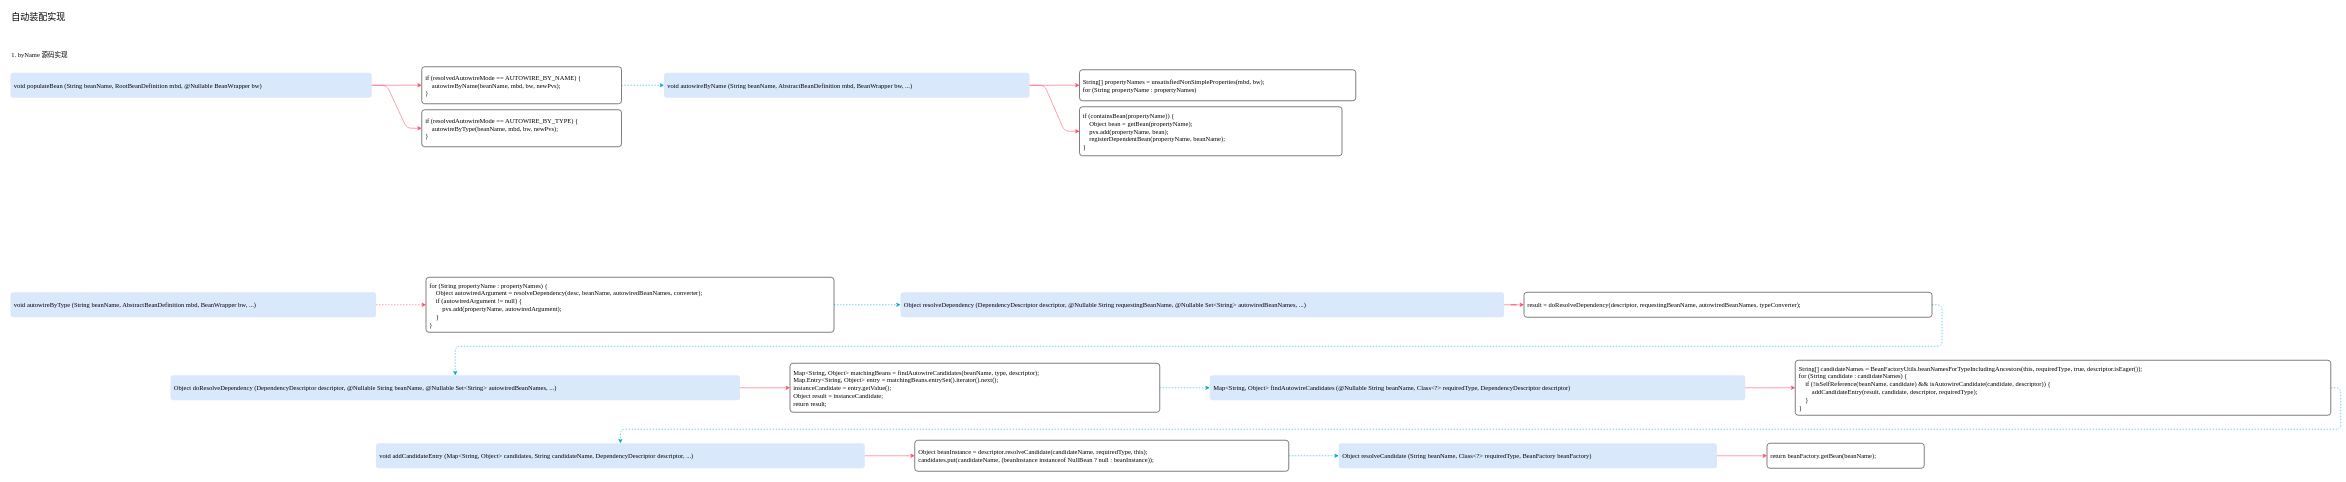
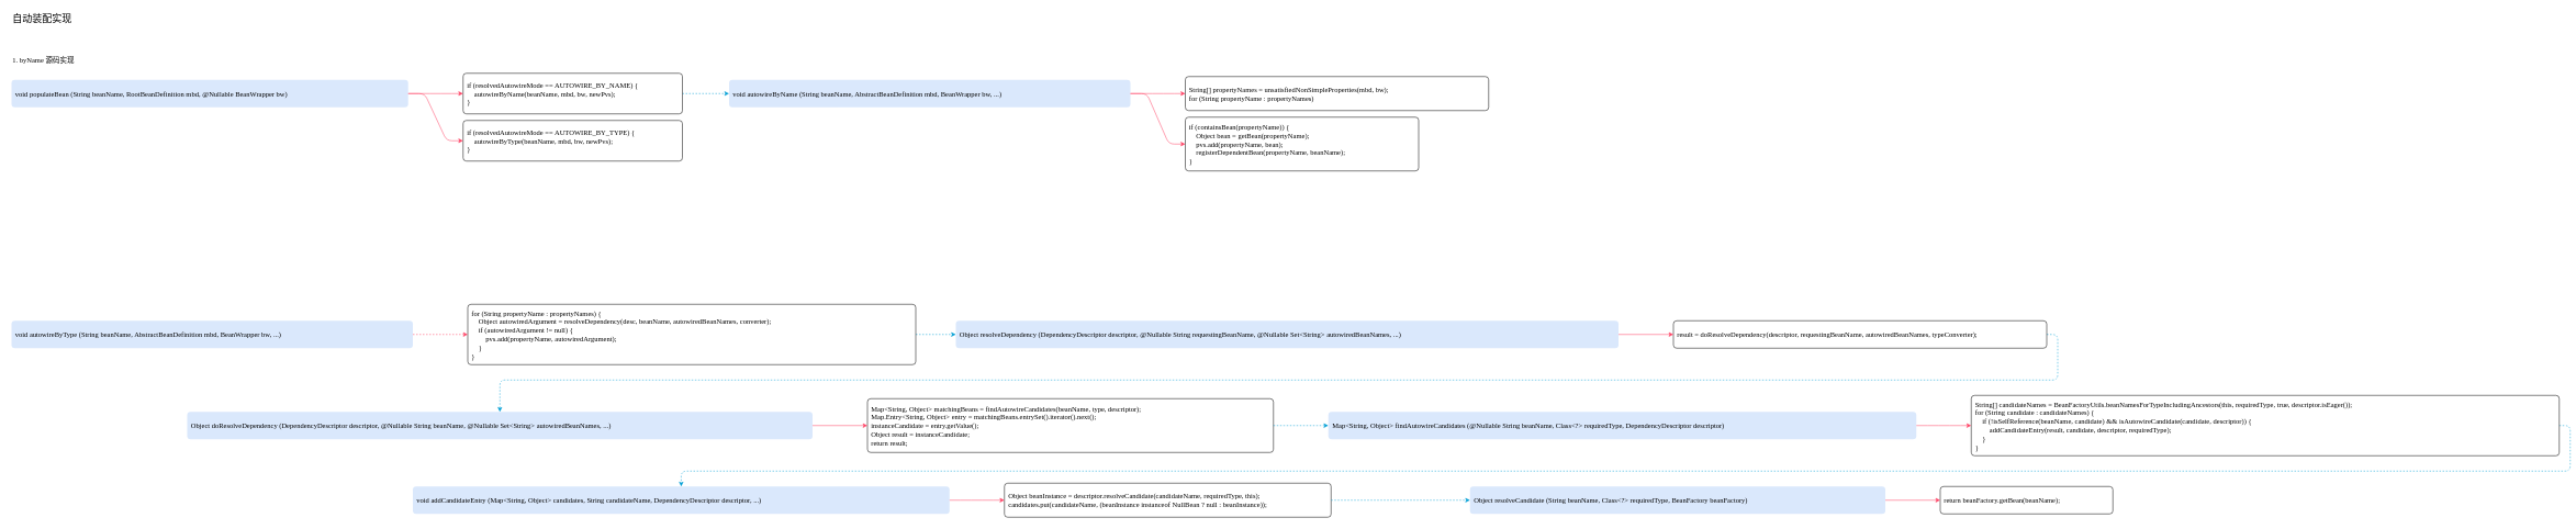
- <mxCell id="13" value="if (containsBean(propertyName)) {&lt;br/&gt;&amp;nbsp;&amp;nbsp;&amp;nbsp;&amp;nbsp;Object bean = getBean(propertyName);&lt;br/&gt;&amp;nbsp;&amp;nbsp;&amp;nbsp;&amp;nbsp;pvs.add(propertyName, bean);&lt;br/&gt;&amp;nbsp;&amp;nbsp;&amp;nbsp;&amp;nbsp;registerDependentBean(propertyName, beanName);&lt;br/&gt;}" style="rounded=1;whiteSpace=wrap;html=1;fontFamily=source code pro;fontSize=13;align=left;spacingLeft=5;arcSize=12;absoluteArcSize=1;" vertex="1" parent="1"><mxGeometry x="2158" y="213" width="525" height="98" as="geometry" /></mxCell>
+ <mxCell id="13" value="if (containsBean(propertyName)) {&lt;br/&gt;&amp;nbsp;&amp;nbsp;&amp;nbsp;&amp;nbsp;Object bean = getBean(propertyName);&lt;br/&gt;&amp;nbsp;&amp;nbsp;&amp;nbsp;&amp;nbsp;pvs.add(propertyName, bean);&lt;br/&gt;&amp;nbsp;&amp;nbsp;&amp;nbsp;&amp;nbsp;registerDependentBean(propertyName, beanName);&lt;br/&gt;}" style="rounded=1;whiteSpace=wrap;html=1;fontFamily=source code pro;fontSize=13;align=left;spacingLeft=5;arcSize=12;absoluteArcSize=1;" vertex="1" parent="1"><mxGeometry x="2158" y="213" width="425" height="98" as="geometry" /></mxCell>
- <mxCell id="19" value="Object resolveDependency (DependencyDescriptor descriptor, @Nullable String requestingBeanName, @Nullable Set&amp;lt;String&amp;gt; autowiredBeanNames, ...)" style="rounded=1;whiteSpace=wrap;html=1;fontFamily=source code pro;fontSize=13;align=left;spacingLeft=5;arcSize=12;absoluteArcSize=1;strokeColor=none;fillColor=#DAE8FC;" vertex="1" parent="1"><mxGeometry x="1800" y="584" width="1207" height="50" as="geometry" /></mxCell>
+ <mxCell id="19" value="Object resolveDependency (DependencyDescriptor descriptor, @Nullable String requestingBeanName, @Nullable Set&amp;lt;String&amp;gt; autowiredBeanNames, ...)" style="rounded=1;whiteSpace=wrap;html=1;fontFamily=source code pro;fontSize=13;align=left;spacingLeft=5;arcSize=12;absoluteArcSize=1;strokeColor=none;fillColor=#DAE8FC;" vertex="1" parent="1"><mxGeometry x="1740" y="584" width="1207" height="50" as="geometry" /></mxCell>
- <mxCell id="21" value="result = doResolveDependency(descriptor, requestingBeanName, autowiredBeanNames, typeConverter);" style="rounded=1;whiteSpace=wrap;html=1;fontFamily=source code pro;fontSize=13;align=left;spacingLeft=5;arcSize=12;absoluteArcSize=1;" vertex="1" parent="1"><mxGeometry x="3047" y="584" width="816" height="50" as="geometry" /></mxCell>
+ <mxCell id="21" value="result = doResolveDependency(descriptor, requestingBeanName, autowiredBeanNames, typeConverter);" style="rounded=1;whiteSpace=wrap;html=1;fontFamily=source code pro;fontSize=13;align=left;spacingLeft=5;arcSize=12;absoluteArcSize=1;" vertex="1" parent="1"><mxGeometry x="3047" y="584" width="680" height="50" as="geometry" /></mxCell>
- <mxCell id="32" value="Object beanInstance = descriptor.resolveCandidate(candidateName, requiredType, this);&lt;br/&gt;candidates.put(candidateName, (beanInstance instanceof NullBean ? null : beanInstance));" style="rounded=1;whiteSpace=wrap;html=1;fontFamily=source code pro;fontSize=13;align=left;spacingLeft=5;arcSize=12;absoluteArcSize=1;" vertex="1" parent="1"><mxGeometry x="1828.5" y="880" width="748" height="62" as="geometry" /></mxCell>
+ <mxCell id="32" value="Object beanInstance = descriptor.resolveCandidate(candidateName, requiredType, this);&lt;br/&gt;candidates.put(candidateName, (beanInstance instanceof NullBean ? null : beanInstance));" style="rounded=1;whiteSpace=wrap;html=1;fontFamily=source code pro;fontSize=13;align=left;spacingLeft=5;arcSize=12;absoluteArcSize=1;" vertex="1" parent="1"><mxGeometry x="1828.5" y="880" width="595" height="62" as="geometry" /></mxCell>
